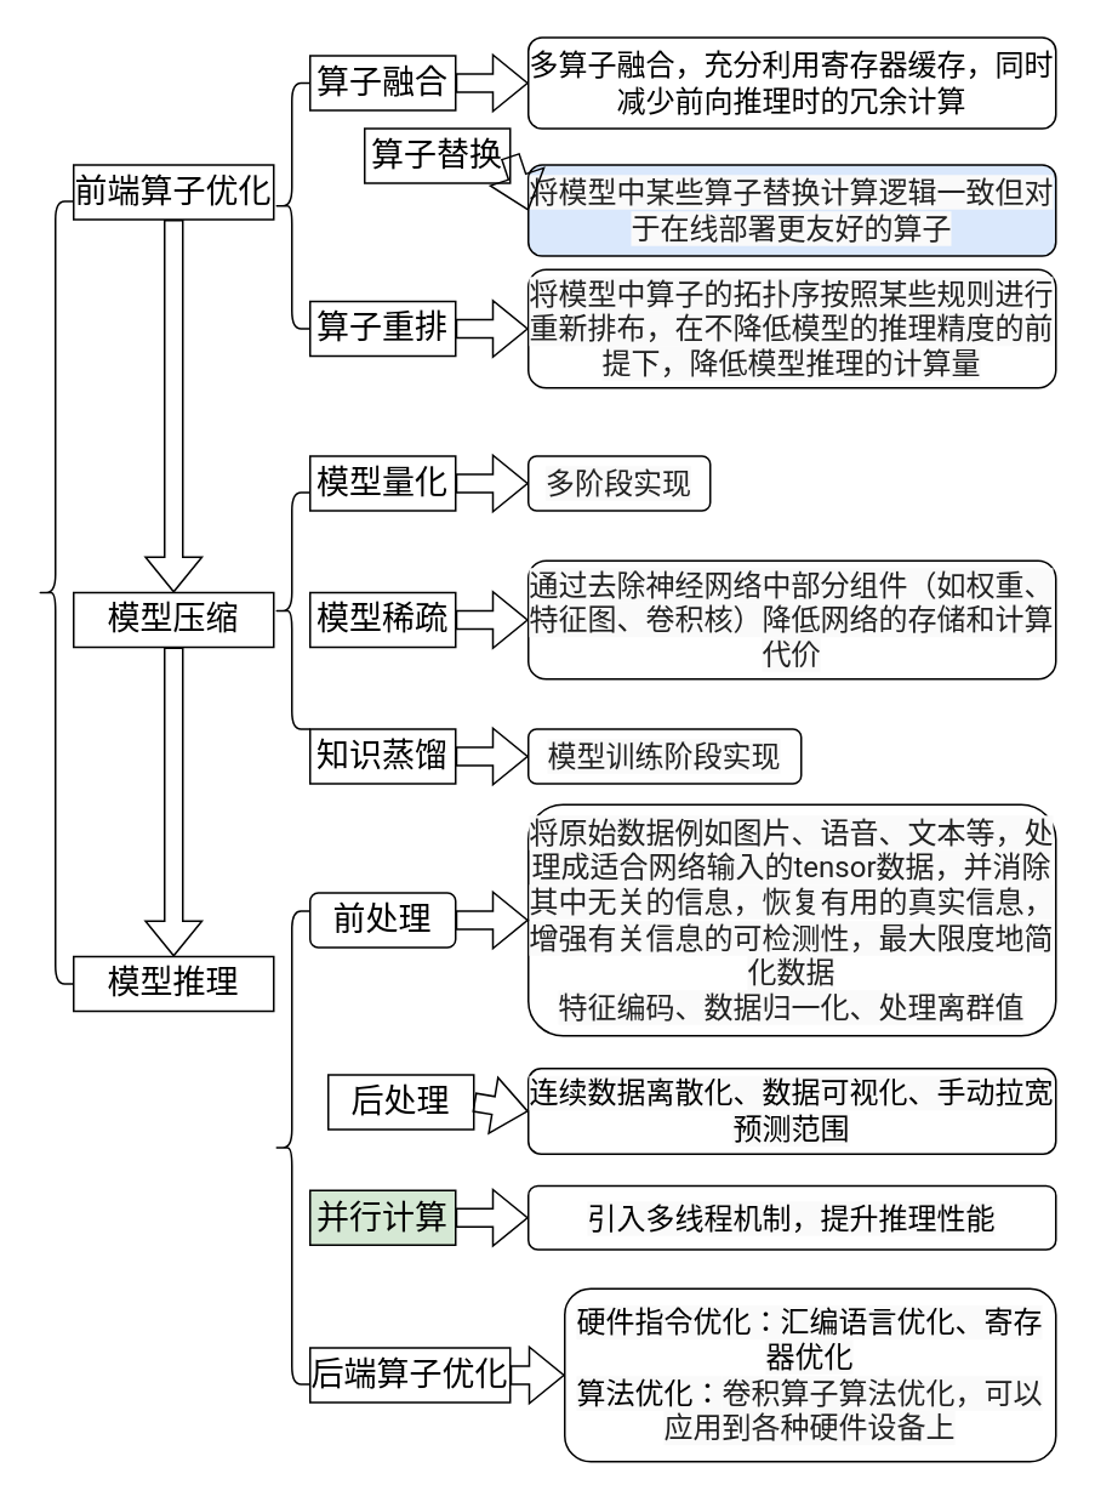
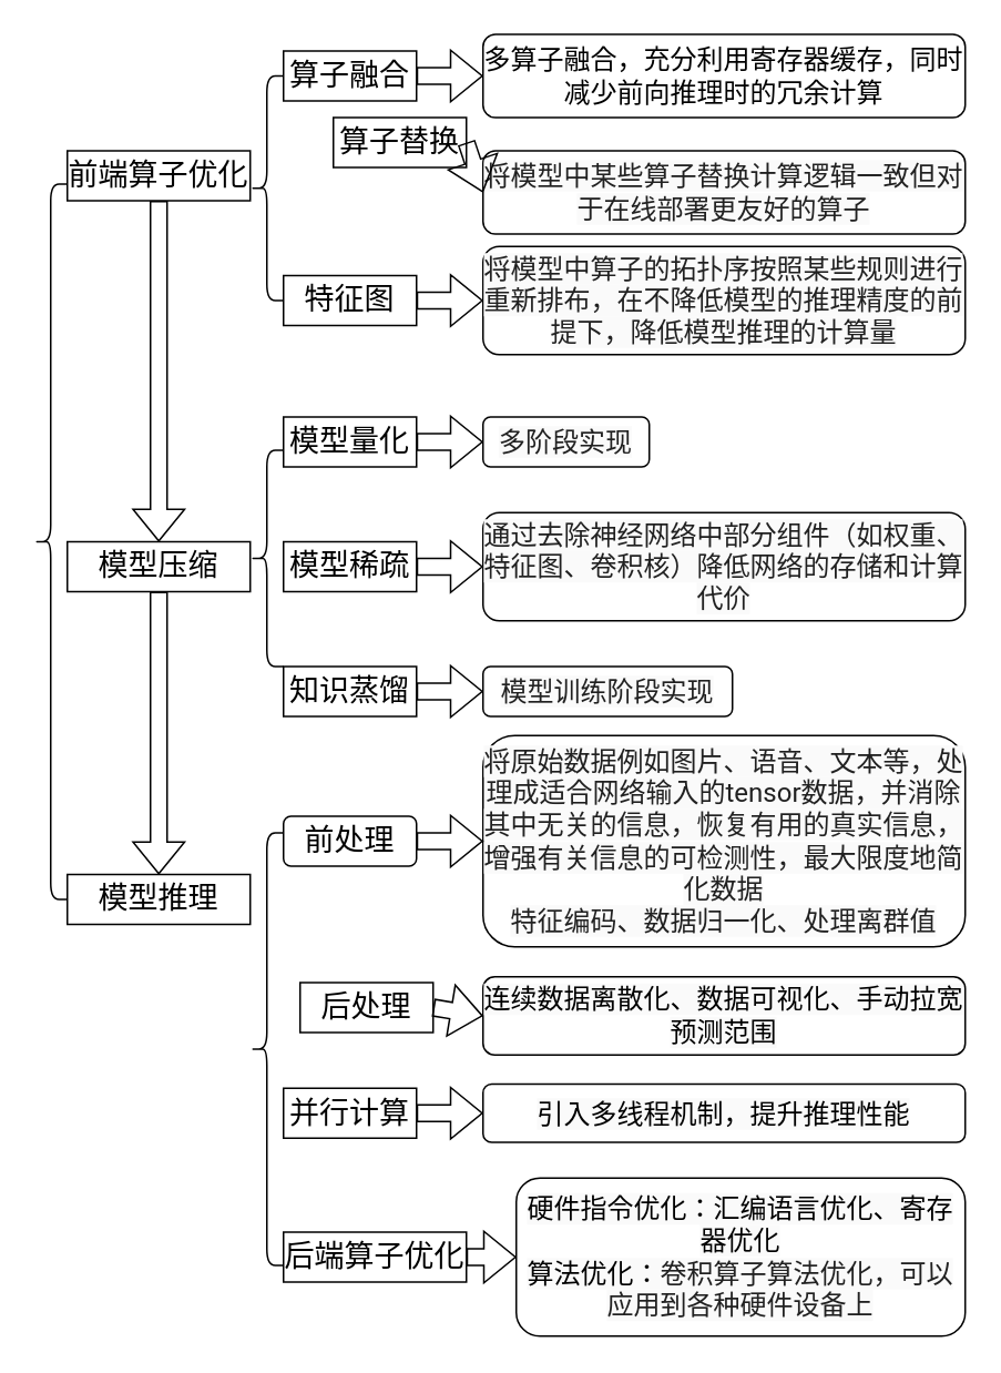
- <mxCell id="21" value="&lt;span style=&quot;color: rgba(0, 0, 0, 0.87); font-family: Roboto, &amp;quot;Noto Sans SC Sliced&amp;quot;, sans-serif; font-size: 16px; text-align: start; background-color: rgb(250, 250, 250);&quot;&gt;将模型中某些算子替换计算逻辑一致但对于在线部署更友好的算子&lt;/span&gt;" style="rounded=1;whiteSpace=wrap;html=1;fillColor=#dae8fc;" parent="1" vertex="1"><mxGeometry x="290" y="90" width="290" height="50" as="geometry" /></mxCell>
+ <mxCell id="21" value="&lt;span style=&quot;color: rgba(0, 0, 0, 0.87); font-family: Roboto, &amp;quot;Noto Sans SC Sliced&amp;quot;, sans-serif; font-size: 16px; text-align: start; background-color: rgb(250, 250, 250);&quot;&gt;将模型中某些算子替换计算逻辑一致但对于在线部署更友好的算子&lt;/span&gt;" style="rounded=1;whiteSpace=wrap;html=1;" parent="1" vertex="1"><mxGeometry x="290" y="90" width="290" height="50" as="geometry" /></mxCell>
- <mxCell id="8" value="&lt;font style=&quot;font-size: 18px;&quot;&gt;算子重排&lt;/font&gt;" style="rounded=0;whiteSpace=wrap;html=1;" parent="1" vertex="1"><mxGeometry x="170" y="165" width="80" height="30" as="geometry" /></mxCell>
+ <mxCell id="8" value="&lt;font style=&quot;font-size: 18px;&quot;&gt;特征图&lt;/font&gt;" style="rounded=0;whiteSpace=wrap;html=1;" parent="1" vertex="1"><mxGeometry x="170" y="165" width="80" height="30" as="geometry" /></mxCell>
- <mxCell id="18" value="&lt;font style=&quot;font-size: 18px;&quot;&gt;并行计算&lt;/font&gt;" style="rounded=0;whiteSpace=wrap;html=1;fillColor=#d5e8d4;" parent="1" vertex="1"><mxGeometry x="170" y="653.5" width="80" height="30" as="geometry" /></mxCell>
+ <mxCell id="18" value="&lt;font style=&quot;font-size: 18px;&quot;&gt;并行计算&lt;/font&gt;" style="rounded=0;whiteSpace=wrap;html=1;" parent="1" vertex="1"><mxGeometry x="170" y="653.5" width="80" height="30" as="geometry" /></mxCell>
